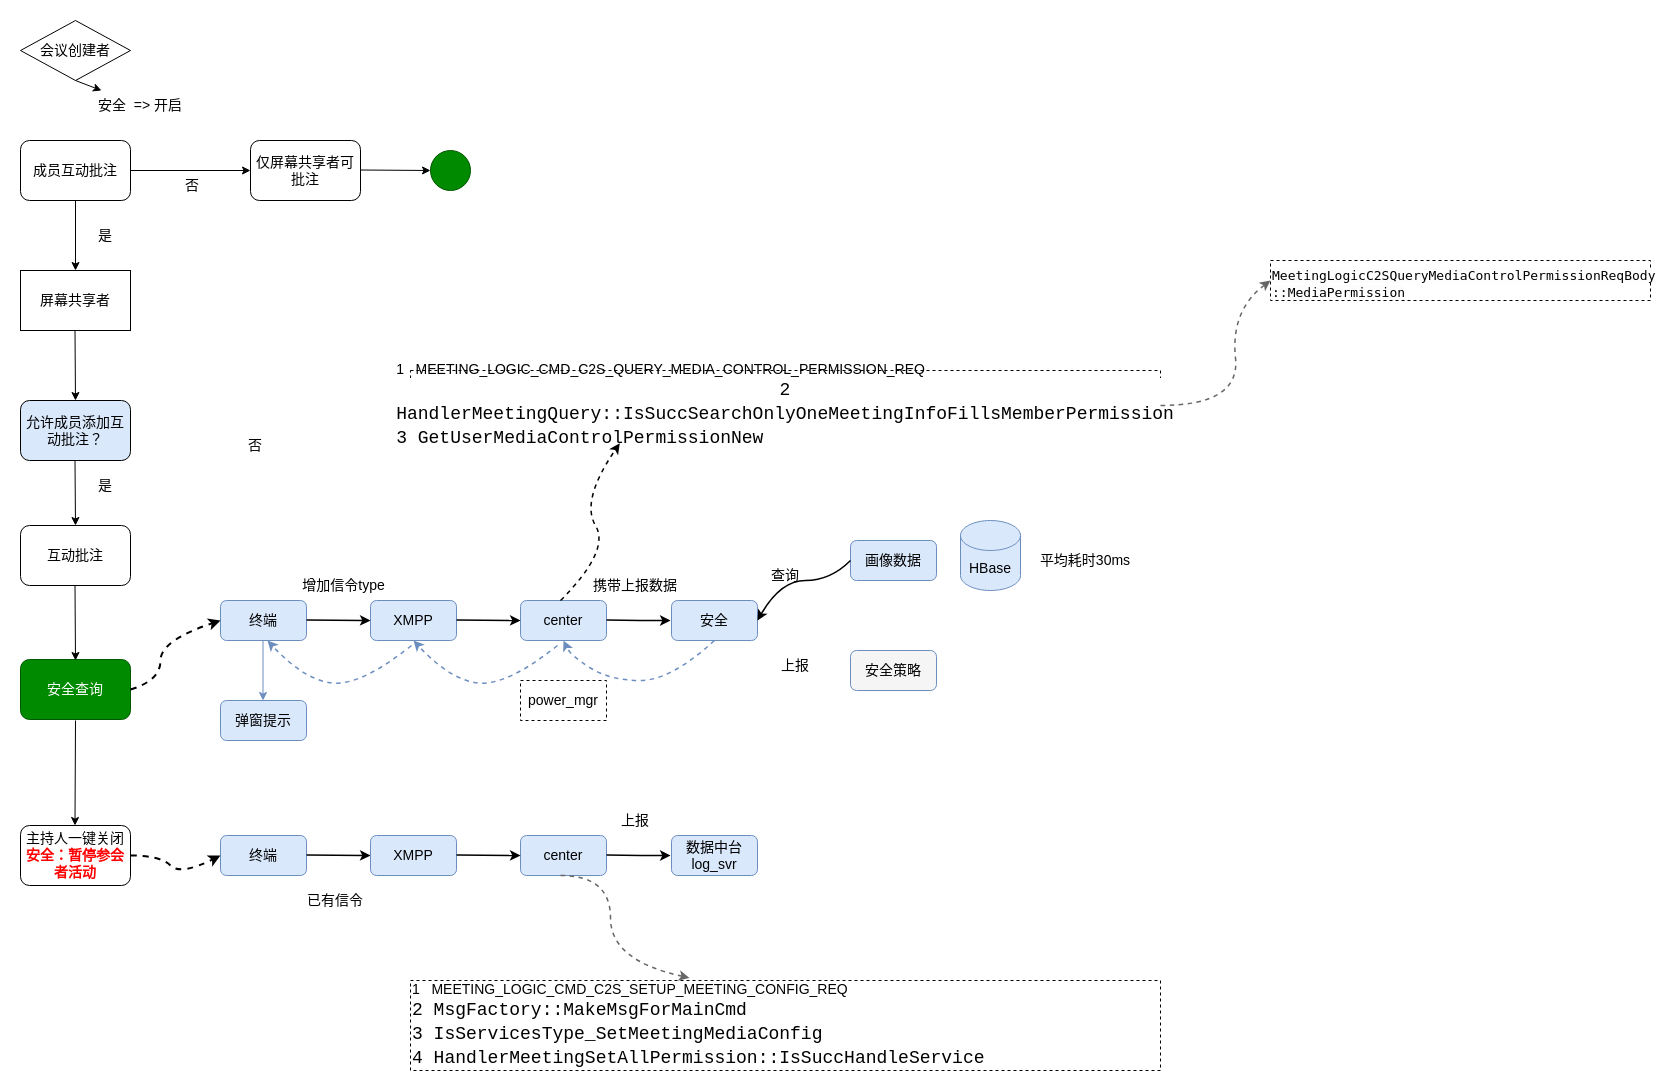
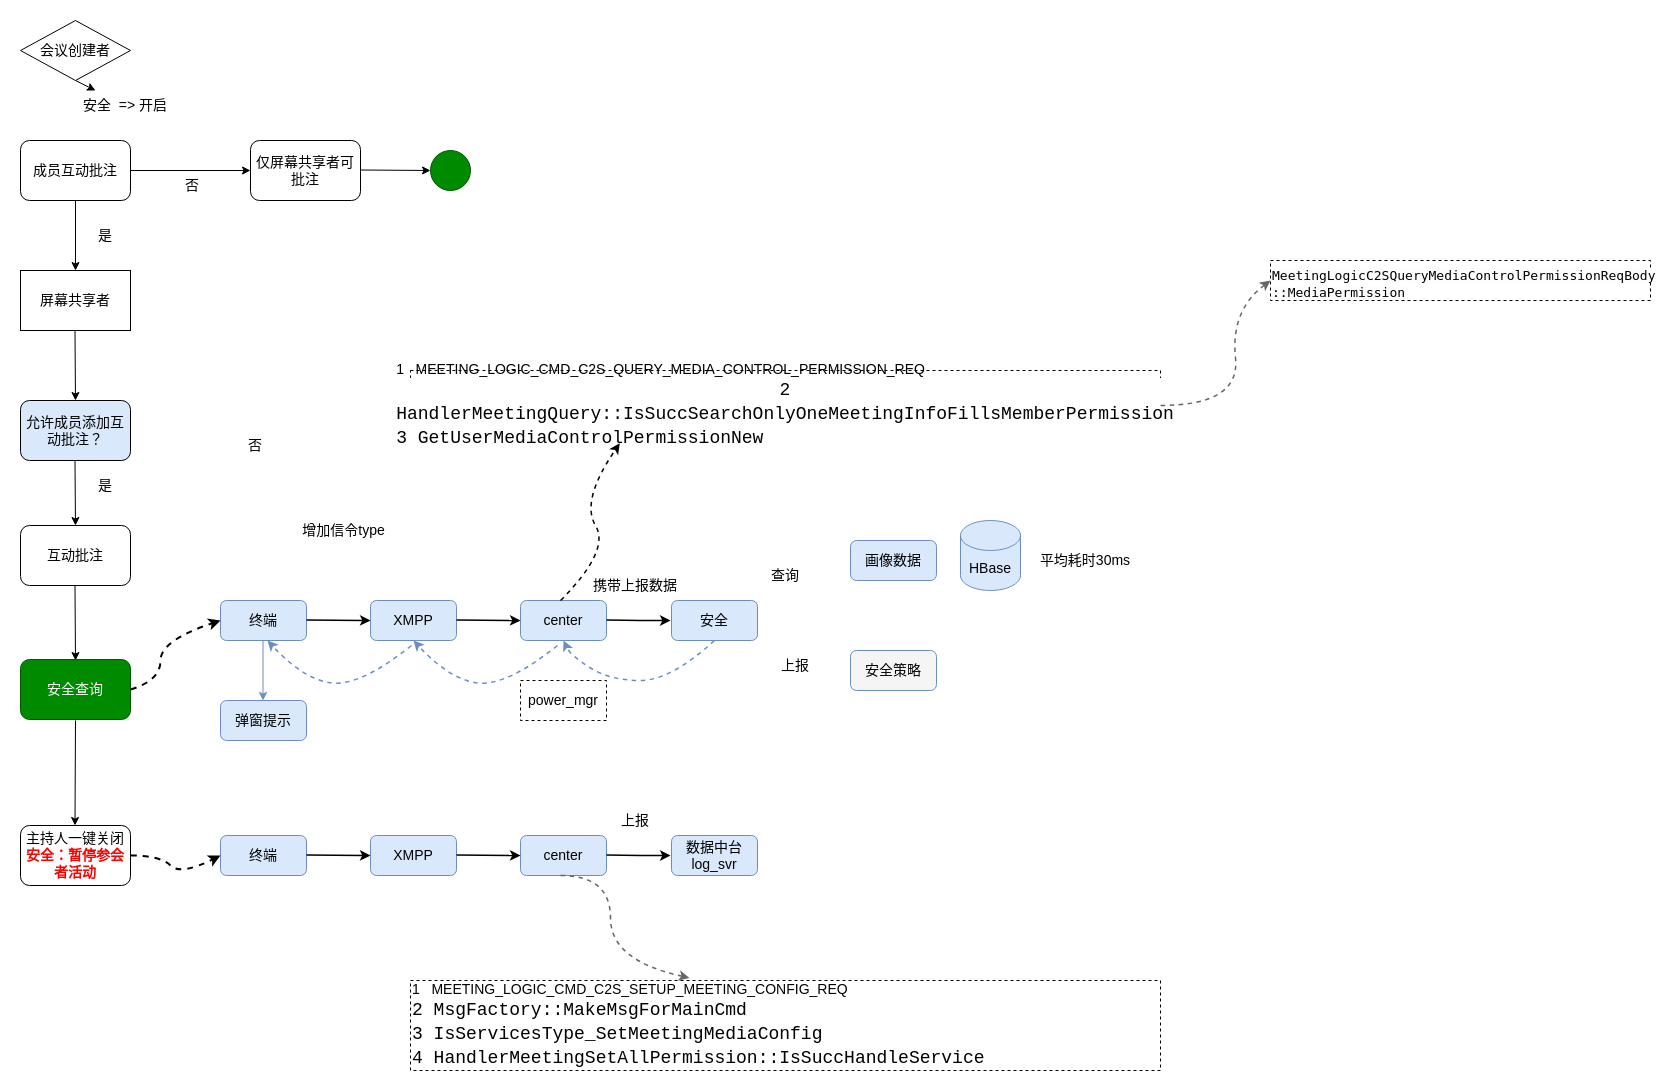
- <mxCell id="5" value="安全&amp;nbsp; =&amp;gt; 开启" style="rounded=0;whiteSpace=wrap;html=1;fontSize=14;fillColor=none;strokeColor=none;" vertex="1" parent="1"><mxGeometry x="65" y="90" width="150" height="30" as="geometry" /></mxCell>
+ <mxCell id="5" value="安全&amp;nbsp; =&amp;gt; 开启" style="rounded=0;whiteSpace=wrap;html=1;fontSize=14;fillColor=none;strokeColor=none;" vertex="1" parent="1"><mxGeometry x="50" y="90" width="150" height="30" as="geometry" /></mxCell>
- <mxCell id="32" value="" style="curved=1;endArrow=classic;html=1;rounded=0;strokeWidth=1.5;fontSize=14;exitX=0;exitY=0.5;exitDx=0;exitDy=0;entryX=1;entryY=0.5;entryDx=0;entryDy=0;" edge="1" parent="1" source="26" target="24"><mxGeometry width="50" height="50" relative="1" as="geometry"><mxPoint x="550" y="520" as="sourcePoint" /><mxPoint x="600" y="470" as="targetPoint" /><Array as="points"><mxPoint x="830" y="580" /><mxPoint x="780" y="580" /></Array></mxGeometry></mxCell>
- <mxCell id="54" value="增加信令type" style="rounded=0;whiteSpace=wrap;html=1;fontSize=14;fillColor=none;strokeColor=none;" vertex="1" parent="1"><mxGeometry x="267" y="570" width="153" height="30" as="geometry" /></mxCell>
+ <mxCell id="54" value="增加信令type" style="rounded=0;whiteSpace=wrap;html=1;fontSize=14;fillColor=none;strokeColor=none;" vertex="1" parent="1"><mxGeometry x="267" y="515" width="153" height="30" as="geometry" /></mxCell>
- <mxCell id="55" value="已有信令" style="rounded=0;whiteSpace=wrap;html=1;fontSize=14;fillColor=none;strokeColor=none;" vertex="1" parent="1"><mxGeometry x="260" y="885" width="150" height="30" as="geometry" /></mxCell>
